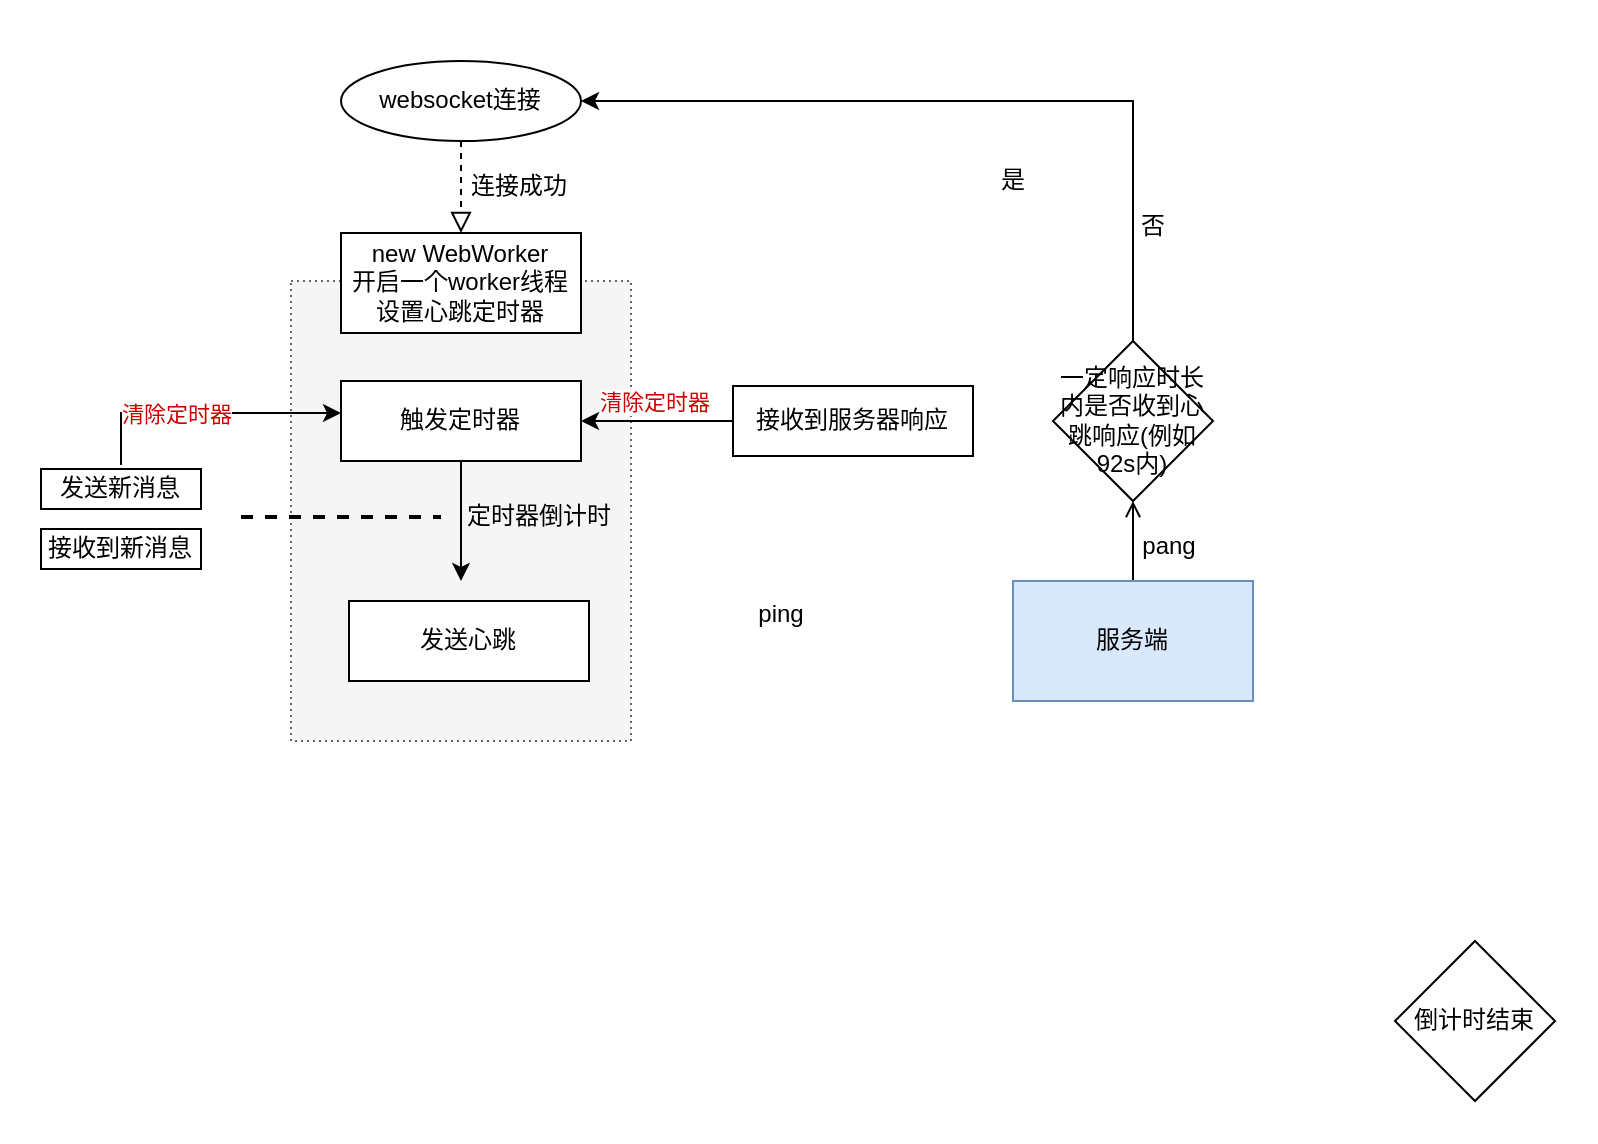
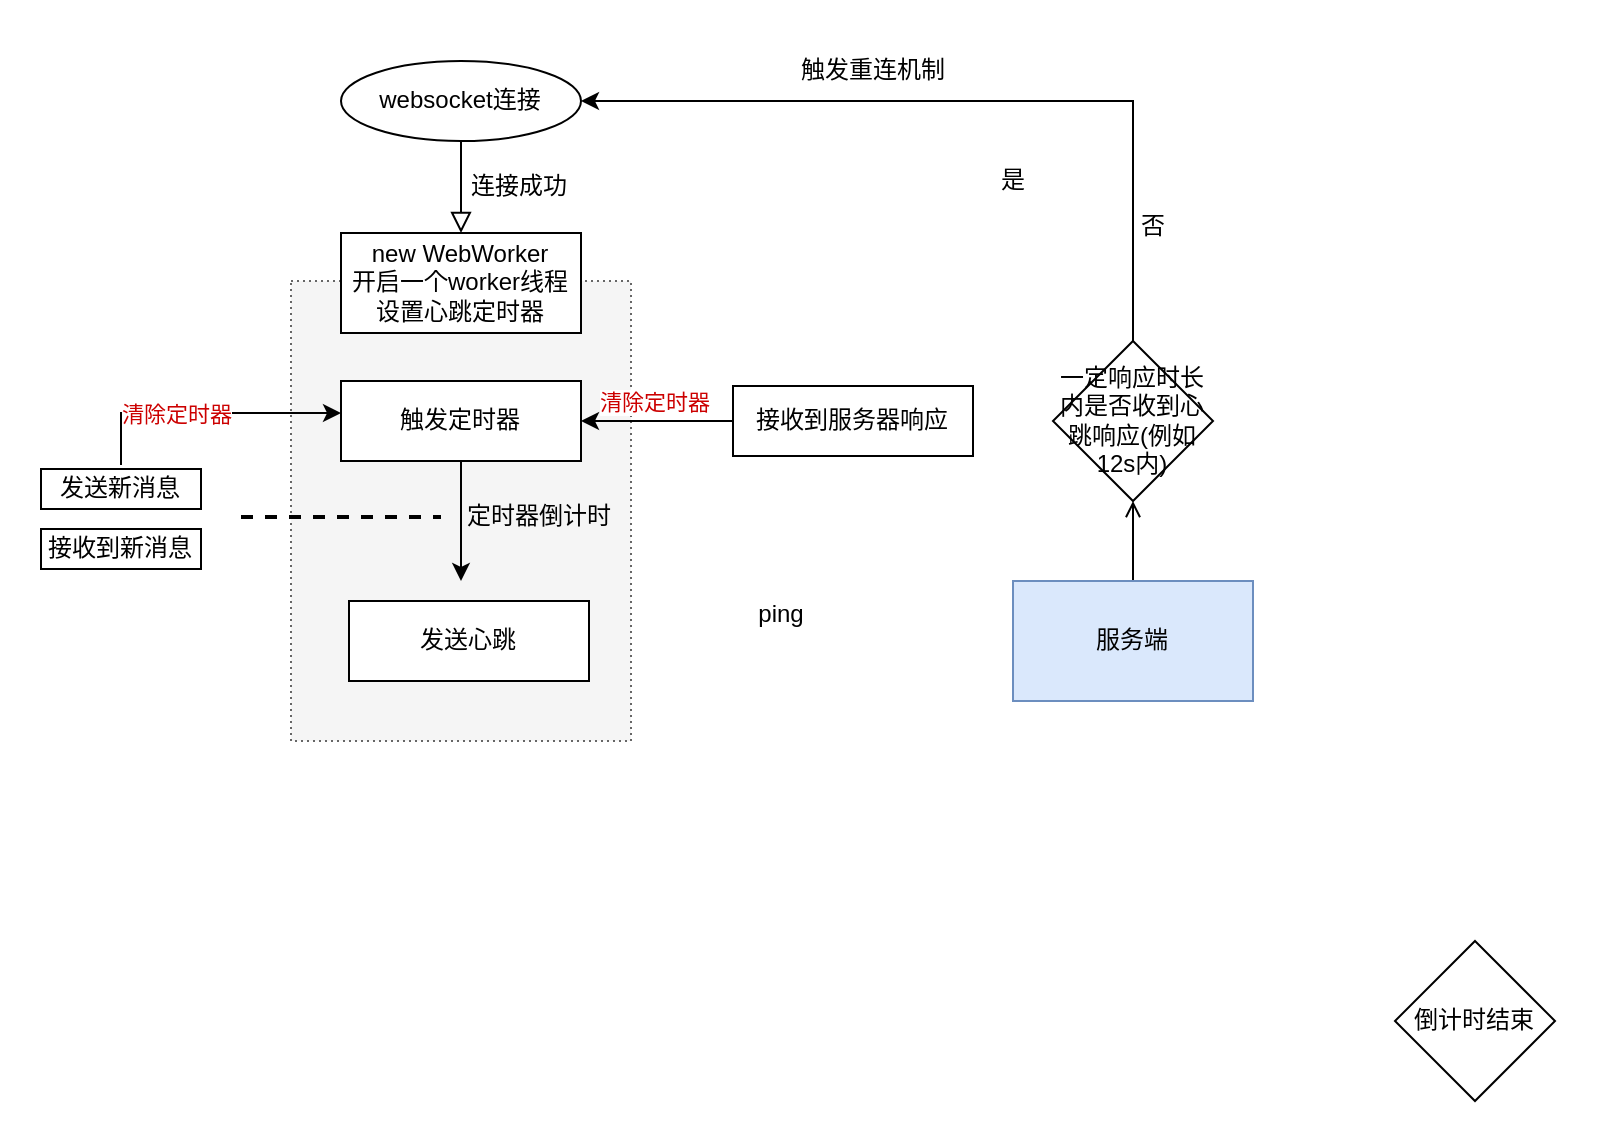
+ <mxCell id="26" value="触发重连机制" style="text;html=1;align=center;verticalAlign=middle;resizable=0;points=[];autosize=1;strokeColor=none;fillColor=none;" vertex="1" parent="1"><mxGeometry x="386" y="20" width="100" height="30" as="geometry" /></mxCell>
- <mxCell id="3" value="" style="rounded=0;html=1;jettySize=auto;orthogonalLoop=1;fontSize=11;endArrow=block;endFill=0;endSize=8;strokeWidth=1;shadow=0;labelBackgroundColor=none;edgeStyle=orthogonalEdgeStyle;entryX=0.5;entryY=0;entryDx=0;entryDy=0;dashed=1;" parent="1" source="4" target="6" edge="1"><mxGeometry relative="1" as="geometry"><mxPoint x="230" y="120" as="targetPoint" /></mxGeometry></mxCell>
+ <mxCell id="3" value="" style="rounded=0;html=1;jettySize=auto;orthogonalLoop=1;fontSize=11;endArrow=block;endFill=0;endSize=8;strokeWidth=1;shadow=0;labelBackgroundColor=none;edgeStyle=orthogonalEdgeStyle;entryX=0.5;entryY=0;entryDx=0;entryDy=0;" parent="1" source="4" target="6" edge="1"><mxGeometry relative="1" as="geometry"><mxPoint x="230" y="120" as="targetPoint" /></mxGeometry></mxCell>
- <mxCell id="24" value="一定响应时长内是否收到心跳响应(例如92s内)" style="rhombus;whiteSpace=wrap;html=1;rounded=0;" vertex="1" parent="1"><mxGeometry x="526" y="170" width="80" height="80" as="geometry" /></mxCell>
+ <mxCell id="24" value="一定响应时长内是否收到心跳响应(例如12s内)" style="rhombus;whiteSpace=wrap;html=1;rounded=0;" vertex="1" parent="1"><mxGeometry x="526" y="170" width="80" height="80" as="geometry" /></mxCell>
- <mxCell id="29" value="pang" style="text;html=1;align=center;verticalAlign=middle;resizable=0;points=[];autosize=1;strokeColor=none;fillColor=none;" vertex="1" parent="1"><mxGeometry x="559" y="258" width="50" height="30" as="geometry" /></mxCell>
